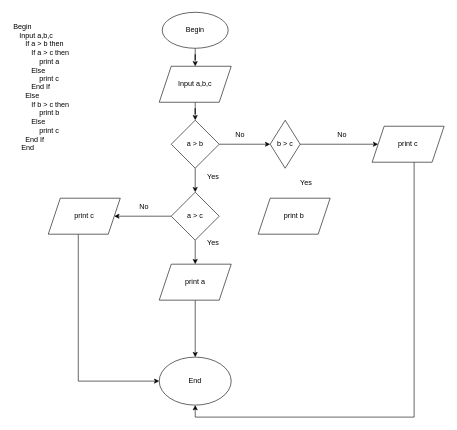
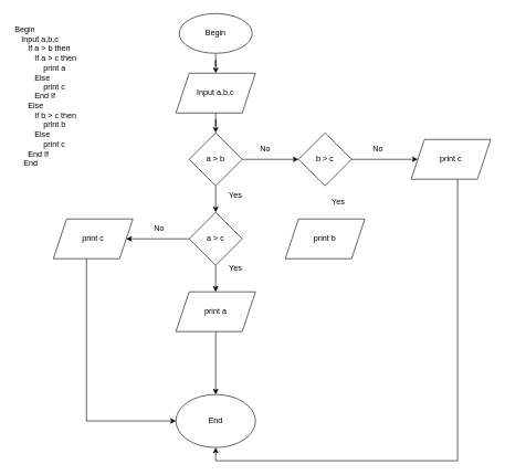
- <mxCell id="11" value="b &amp;gt; c" style="rhombus;whiteSpace=wrap;html=1;" vertex="1" parent="1"><mxGeometry x="450" y="200" width="50" height="80" as="geometry" /></mxCell>
+ <mxCell id="11" value="b &amp;gt; c" style="rhombus;whiteSpace=wrap;html=1;" vertex="1" parent="1"><mxGeometry x="450" y="200" width="80" height="80" as="geometry" /></mxCell>
